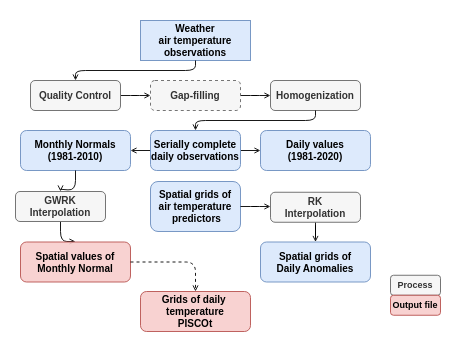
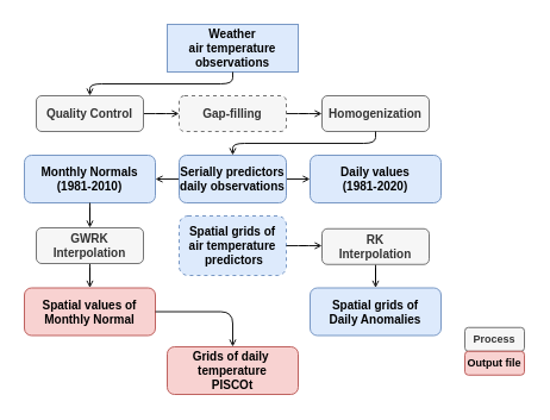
- <mxCell id="26" value="Serially complete daily observations" style="rounded=1;whiteSpace=wrap;html=1;fontSize=10;fontFamily=Helvetica;fontStyle=1;opacity=90;fillColor=#dae8fc;strokeColor=#6c8ebf;" parent="1" vertex="1"><mxGeometry x="150" y="130" width="90" height="40" as="geometry" /></mxCell>
+ <mxCell id="26" value="Serially predictors daily observations" style="rounded=1;whiteSpace=wrap;html=1;fontSize=10;fontFamily=Helvetica;fontStyle=1;opacity=90;fillColor=#dae8fc;strokeColor=#6c8ebf;" parent="1" vertex="1"><mxGeometry x="150" y="130" width="90" height="40" as="geometry" /></mxCell>
- <mxCell id="10" value="GWRK Interpolation" style="rounded=1;whiteSpace=wrap;html=1;fontSize=10;fontFamily=Helvetica;fontStyle=1;opacity=90;fillColor=#f5f5f5;fontColor=#333333;strokeColor=#666666;" parent="1" vertex="1"><mxGeometry x="15" y="191" width="90" height="30" as="geometry" /></mxCell>
+ <mxCell id="10" value="GWRK Interpolation" style="rounded=1;whiteSpace=wrap;html=1;fontSize=10;fontFamily=Helvetica;fontStyle=1;opacity=90;fillColor=#f5f5f5;fontColor=#333333;strokeColor=#666666;" parent="1" vertex="1"><mxGeometry x="30" y="191" width="90" height="30" as="geometry" /></mxCell>
- <mxCell id="8" value="&lt;span style=&quot;color: rgb(0, 0, 0); font-family: helvetica; font-size: 10px; font-style: normal; font-weight: 700; letter-spacing: normal; text-align: center; text-indent: 0px; text-transform: none; word-spacing: 0px; display: inline; float: none;&quot;&gt;Spatial grids of&lt;/span&gt;&lt;br style=&quot;color: rgb(0, 0, 0); font-family: helvetica; font-size: 10px; font-style: normal; font-weight: 700; letter-spacing: normal; text-align: center; text-indent: 0px; text-transform: none; word-spacing: 0px;&quot;&gt;&lt;span style=&quot;color: rgb(0, 0, 0); font-family: helvetica; font-size: 10px; font-style: normal; font-weight: 700; letter-spacing: normal; text-align: center; text-indent: 0px; text-transform: none; word-spacing: 0px; display: inline; float: none;&quot;&gt;air temperature&lt;/span&gt;&lt;br style=&quot;color: rgb(0, 0, 0); font-family: helvetica; font-size: 10px; font-style: normal; font-weight: 700; letter-spacing: normal; text-align: center; text-indent: 0px; text-transform: none; word-spacing: 0px;&quot;&gt;&lt;span style=&quot;color: rgb(0, 0, 0); font-family: helvetica; font-size: 10px; font-style: normal; font-weight: 700; letter-spacing: normal; text-align: center; text-indent: 0px; text-transform: none; word-spacing: 0px; display: inline; float: none;&quot;&gt;&amp;nbsp;predictors&lt;/span&gt;" style="rounded=1;whiteSpace=wrap;html=1;fontSize=10;fontFamily=Helvetica;fontStyle=1;opacity=90;fillColor=#dae8fc;strokeColor=#6c8ebf;" parent="1" vertex="1"><mxGeometry x="150" y="181" width="90" height="50" as="geometry" /></mxCell>
+ <mxCell id="8" value="&lt;span style=&quot;color: rgb(0, 0, 0); font-family: helvetica; font-size: 10px; font-style: normal; font-weight: 700; letter-spacing: normal; text-align: center; text-indent: 0px; text-transform: none; word-spacing: 0px; display: inline; float: none;&quot;&gt;Spatial grids of&lt;/span&gt;&lt;br style=&quot;color: rgb(0, 0, 0); font-family: helvetica; font-size: 10px; font-style: normal; font-weight: 700; letter-spacing: normal; text-align: center; text-indent: 0px; text-transform: none; word-spacing: 0px;&quot;&gt;&lt;span style=&quot;color: rgb(0, 0, 0); font-family: helvetica; font-size: 10px; font-style: normal; font-weight: 700; letter-spacing: normal; text-align: center; text-indent: 0px; text-transform: none; word-spacing: 0px; display: inline; float: none;&quot;&gt;air temperature&lt;/span&gt;&lt;br style=&quot;color: rgb(0, 0, 0); font-family: helvetica; font-size: 10px; font-style: normal; font-weight: 700; letter-spacing: normal; text-align: center; text-indent: 0px; text-transform: none; word-spacing: 0px;&quot;&gt;&lt;span style=&quot;color: rgb(0, 0, 0); font-family: helvetica; font-size: 10px; font-style: normal; font-weight: 700; letter-spacing: normal; text-align: center; text-indent: 0px; text-transform: none; word-spacing: 0px; display: inline; float: none;&quot;&gt;&amp;nbsp;predictors&lt;/span&gt;" style="rounded=1;whiteSpace=wrap;html=1;fontSize=10;fontFamily=Helvetica;fontStyle=1;opacity=90;fillColor=#dae8fc;strokeColor=#6c8ebf;dashed=1;" parent="1" vertex="1"><mxGeometry x="150" y="181" width="90" height="50" as="geometry" /></mxCell>
- <mxCell id="17" style="edgeStyle=orthogonalEdgeStyle;rounded=1;jumpStyle=gap;orthogonalLoop=1;jettySize=auto;html=1;entryX=0.5;entryY=0;entryDx=0;entryDy=0;endSize=4;opacity=90;fontSize=10;endArrow=open;endFill=0;dashed=1;" parent="1" source="15" target="16" edge="1"><mxGeometry x="240" y="-5.25" as="geometry" /></mxCell>
+ <mxCell id="17" style="edgeStyle=orthogonalEdgeStyle;rounded=1;jumpStyle=gap;orthogonalLoop=1;jettySize=auto;html=1;entryX=0.5;entryY=0;entryDx=0;entryDy=0;endSize=4;opacity=90;fontSize=10;endArrow=open;endFill=0;" parent="1" source="15" target="16" edge="1"><mxGeometry x="240" y="-5.25" as="geometry" /></mxCell>
